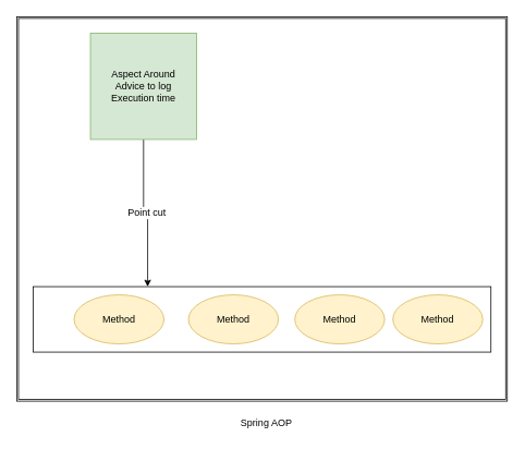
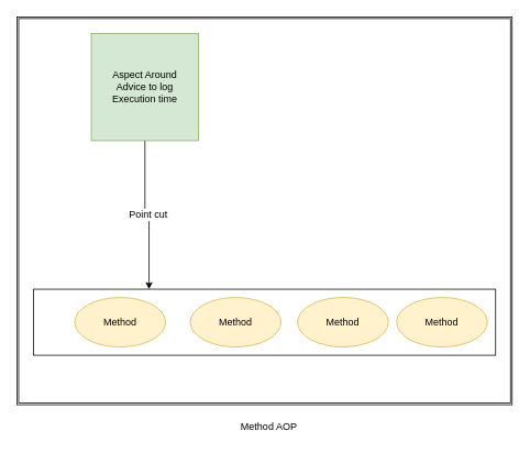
- <mxCell id="11" value="Spring AOP" style="text;html=1;align=center;verticalAlign=middle;resizable=0;points=[];autosize=1;" vertex="1" parent="1"><mxGeometry x="285" y="507" width="80" height="20" as="geometry" /></mxCell>
+ <mxCell id="11" value="Method AOP" style="text;html=1;align=center;verticalAlign=middle;resizable=0;points=[];autosize=1;" vertex="1" parent="1"><mxGeometry x="285" y="507" width="80" height="20" as="geometry" /></mxCell>
